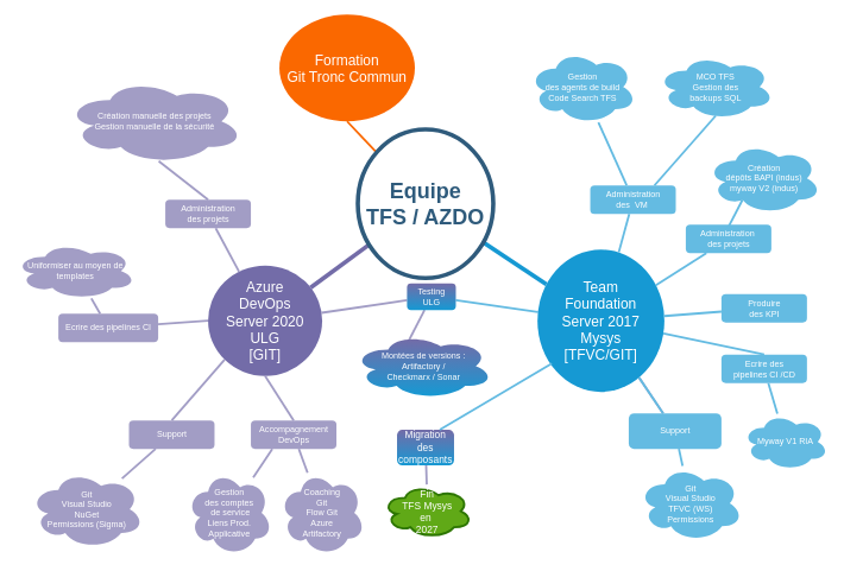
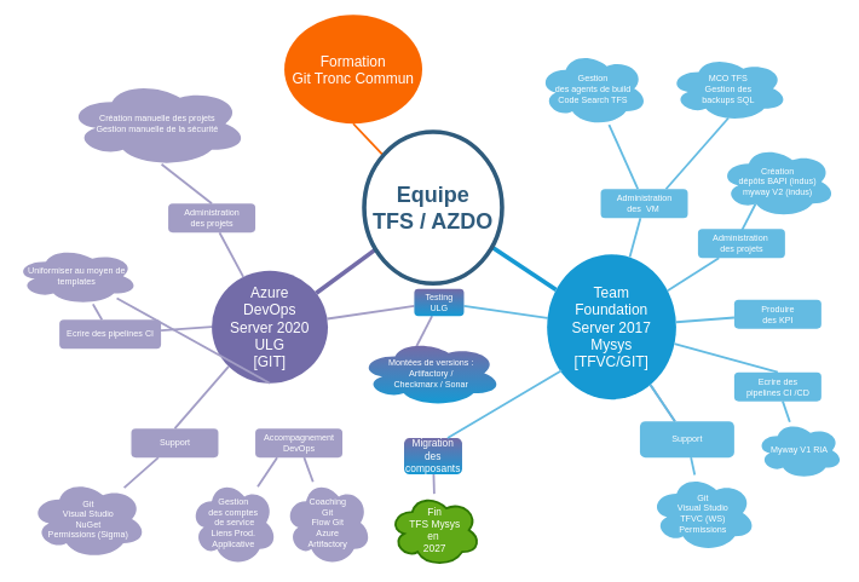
- <mxCell id="11" value="Ecrire des &lt;br&gt;pipelines CI /CD" style="rounded=1;fillColor=#64BBE2;strokeColor=none;strokeWidth=3;shadow=0;html=1;fontColor=#FFFFFF;" parent="1" vertex="1"><mxGeometry x="1011" y="497.5" width="120" height="40" as="geometry" /></mxCell>
+ <mxCell id="11" value="Ecrire des &lt;br&gt;pipelines CI /CD" style="rounded=1;fillColor=#64BBE2;strokeColor=none;strokeWidth=3;shadow=0;html=1;fontColor=#FFFFFF;" parent="1" vertex="1"><mxGeometry x="1011" y="512.5" width="120" height="40" as="geometry" /></mxCell>
- <mxCell id="47" value="" style="edgeStyle=none;endArrow=none;strokeWidth=3;strokeColor=#A29DC5;html=1;entryX=0.5;entryY=0;entryDx=0;entryDy=0;exitX=0.5;exitY=1;exitDx=0;exitDy=0;" edge="1" parent="1" source="21" target="24"><mxGeometry x="-1498" y="-303.5" width="100" height="100" as="geometry"><mxPoint x="382" y="510" as="sourcePoint" /><mxPoint x="391" y="580" as="targetPoint" /></mxGeometry></mxCell>
+ <mxCell id="47" value="" style="edgeStyle=none;endArrow=none;strokeWidth=3;strokeColor=#A29DC5;html=1;exitX=0.5;exitY=1;exitDx=0;exitDy=0;" edge="1" parent="1" source="21" target="37"><mxGeometry x="-1498" y="-303.5" width="100" height="100" as="geometry"><mxPoint x="382" y="510" as="sourcePoint" /><mxPoint x="391" y="580" as="targetPoint" /></mxGeometry></mxCell>
- <mxCell id="55" value="Fin &lt;br&gt;TFS Mysys&lt;br&gt;en&amp;nbsp;&lt;br&gt;2027" style="ellipse;shape=cloud;whiteSpace=wrap;html=1;fontSize=14;rounded=1;shadow=0;strokeWidth=3;fillColor=#60a917;fontColor=#ffffff;strokeColor=#2D7600;" vertex="1" parent="1"><mxGeometry x="536" y="680" width="125" height="75" as="geometry" /></mxCell>
+ <mxCell id="55" value="Fin &lt;br&gt;TFS Mysys&lt;br&gt;en&amp;nbsp;&lt;br&gt;2027" style="ellipse;shape=cloud;whiteSpace=wrap;html=1;fontSize=14;rounded=1;shadow=0;strokeWidth=3;fillColor=#60a917;fontColor=#ffffff;strokeColor=#2D7600;" vertex="1" parent="1"><mxGeometry x="536" y="680" width="125" height="100" as="geometry" /></mxCell>
